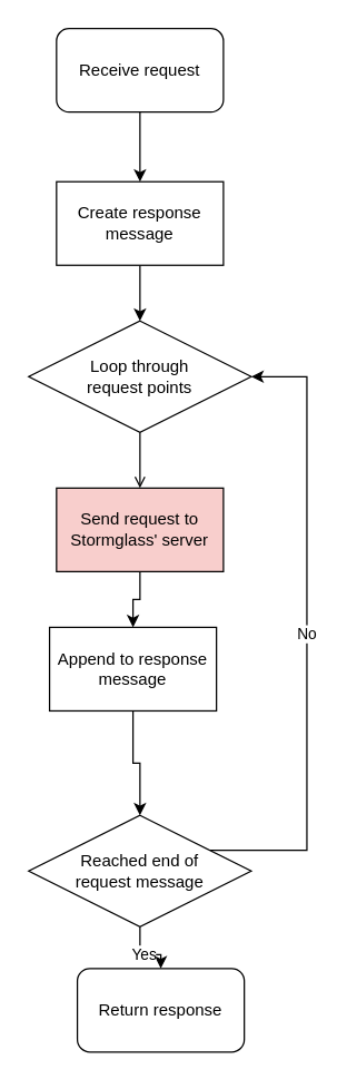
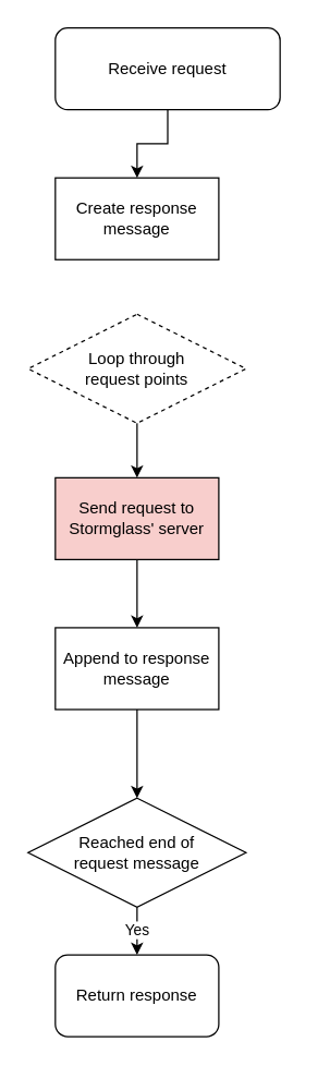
- <mxCell id="3" value="Receive request" style="rounded=1;whiteSpace=wrap;html=1;" vertex="1" parent="1"><mxGeometry x="40" y="20" width="120" height="60" as="geometry" /></mxCell>
+ <mxCell id="3" value="Receive request" style="rounded=1;whiteSpace=wrap;html=1;" vertex="1" parent="1"><mxGeometry x="40" y="20" width="165" height="60" as="geometry" /></mxCell>
- <mxCell id="4" style="edgeStyle=orthogonalEdgeStyle;rounded=0;orthogonalLoop=1;jettySize=auto;html=1;entryX=0.5;entryY=0;entryDx=0;entryDy=0;" edge="1" parent="1" source="5" target="7"><mxGeometry relative="1" as="geometry"><mxPoint x="100" y="100" as="targetPoint" /></mxGeometry></mxCell>
- <mxCell id="7" value="Loop through&lt;br&gt;request points" style="rhombus;whiteSpace=wrap;html=1;" vertex="1" parent="1"><mxGeometry x="20" y="230" width="160" height="80" as="geometry" /></mxCell>
+ <mxCell id="7" value="Loop through&lt;br&gt;request points" style="rhombus;whiteSpace=wrap;html=1;dashed=1;" vertex="1" parent="1"><mxGeometry x="20" y="230" width="160" height="80" as="geometry" /></mxCell>
- <mxCell id="6" style="edgeStyle=orthogonalEdgeStyle;rounded=0;orthogonalLoop=1;jettySize=auto;html=1;endArrow=open;" edge="1" parent="1" source="7" target="9"><mxGeometry relative="1" as="geometry" /></mxCell>
+ <mxCell id="6" style="edgeStyle=orthogonalEdgeStyle;rounded=0;orthogonalLoop=1;jettySize=auto;html=1;" edge="1" parent="1" source="7" target="9"><mxGeometry relative="1" as="geometry" /></mxCell>
- <mxCell id="14" value="No" style="edgeStyle=orthogonalEdgeStyle;rounded=0;orthogonalLoop=1;jettySize=auto;html=1;entryX=1;entryY=0.5;entryDx=0;entryDy=0;" edge="1" parent="1" source="15" target="7"><mxGeometry relative="1" as="geometry"><Array as="points"><mxPoint x="220" y="610" /><mxPoint x="220" y="270" /></Array></mxGeometry></mxCell>
- <mxCell id="11" value="Append to response message" style="rounded=0;whiteSpace=wrap;html=1;" vertex="1" parent="1"><mxGeometry x="35" y="450" width="120" height="60" as="geometry" /></mxCell>
+ <mxCell id="11" value="Append to response message" style="rounded=0;whiteSpace=wrap;html=1;" vertex="1" parent="1"><mxGeometry x="40" y="460" width="120" height="60" as="geometry" /></mxCell>
- <mxCell id="12" value="Return response" style="rounded=1;whiteSpace=wrap;html=1;" vertex="1" parent="1"><mxGeometry x="55" y="695" width="120" height="60" as="geometry" /></mxCell>
+ <mxCell id="12" value="Return response" style="rounded=1;whiteSpace=wrap;html=1;" vertex="1" parent="1"><mxGeometry x="40" y="700" width="120" height="60" as="geometry" /></mxCell>
